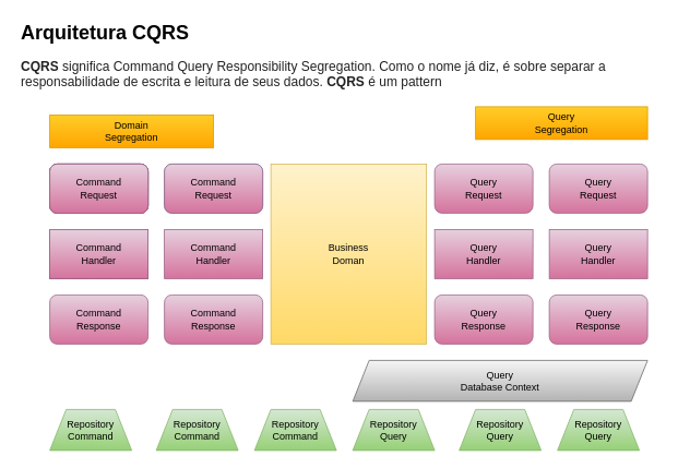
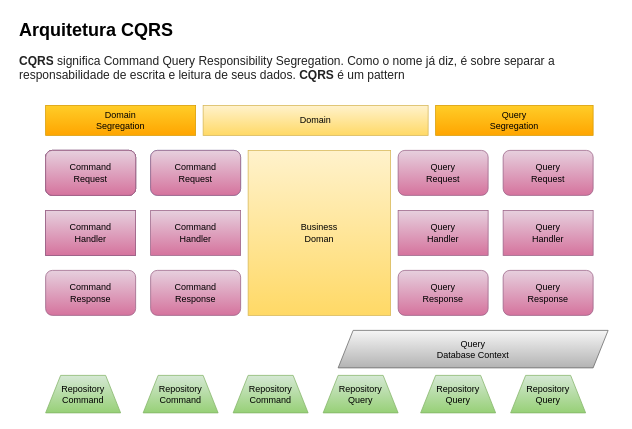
- <mxCell id="23" value="Query&lt;br&gt;Segregation" style="rounded=0;whiteSpace=wrap;html=1;fillColor=#ffcd28;strokeColor=#d79b00;gradientColor=#ffa500;" vertex="1" parent="1"><mxGeometry x="580" y="130" width="210" height="40" as="geometry" /></mxCell>
+ <mxCell id="23" value="Query&lt;br&gt;Segregation" style="rounded=0;whiteSpace=wrap;html=1;fillColor=#ffcd28;strokeColor=#d79b00;gradientColor=#ffa500;" vertex="1" parent="1"><mxGeometry x="580" y="140" width="210" height="40" as="geometry" /></mxCell>
+ <mxCell id="9" value="Domain" style="rounded=0;whiteSpace=wrap;html=1;fillColor=#fff2cc;strokeColor=#d6b656;gradientColor=#ffd966;" vertex="1" parent="1"><mxGeometry x="270" y="140" width="300" height="40" as="geometry" /></mxCell>
- <mxCell id="29" value="Query&lt;br&gt;Database Context" style="shape=parallelogram;perimeter=parallelogramPerimeter;whiteSpace=wrap;html=1;fixedSize=1;gradientColor=#b3b3b3;fillColor=#f5f5f5;strokeColor=#666666;" vertex="1" parent="1"><mxGeometry x="430" y="440" width="360" height="50" as="geometry" /></mxCell>
+ <mxCell id="29" value="Query&lt;br&gt;Database Context" style="shape=parallelogram;perimeter=parallelogramPerimeter;whiteSpace=wrap;html=1;fixedSize=1;gradientColor=#b3b3b3;fillColor=#f5f5f5;strokeColor=#666666;" vertex="1" parent="1"><mxGeometry x="450" y="440" width="360" height="50" as="geometry" /></mxCell>
